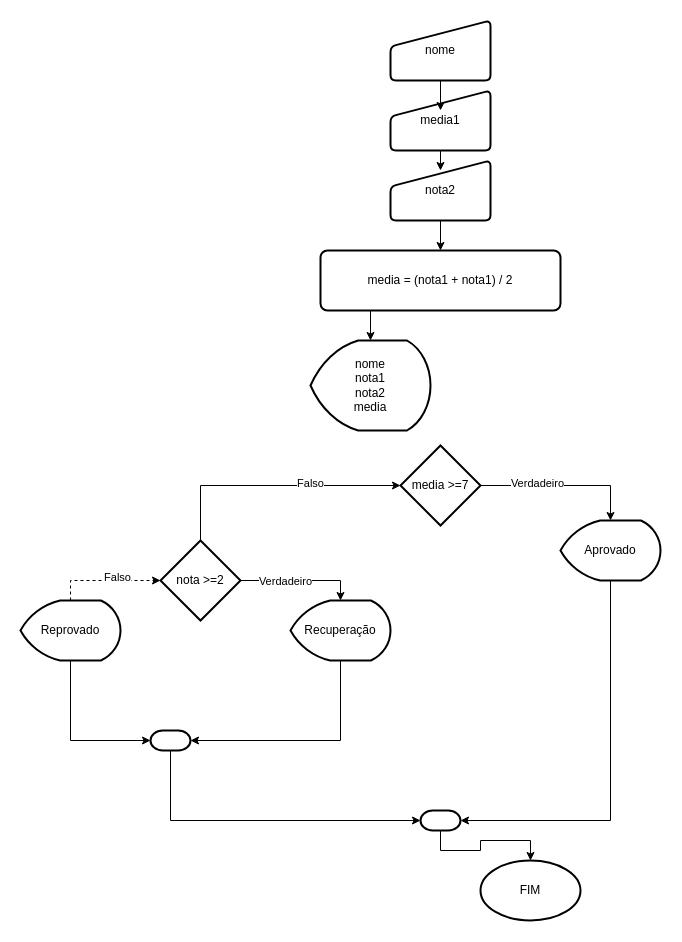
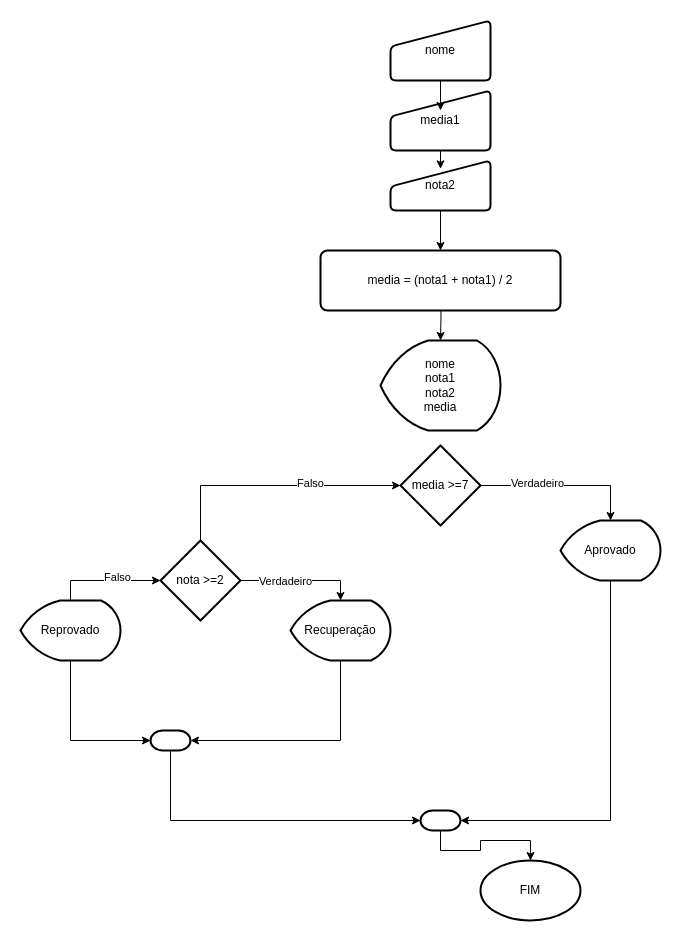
- <mxCell id="8" value="nota2" style="html=1;strokeWidth=2;shape=manualInput;whiteSpace=wrap;rounded=1;size=26;arcSize=11;strokeColor=default;align=center;verticalAlign=middle;fontFamily=Helvetica;fontSize=12;fontColor=default;fillColor=default;" parent="1" vertex="1"><mxGeometry x="390" y="160" width="100" height="60" as="geometry" /></mxCell>
+ <mxCell id="8" value="nota2" style="html=1;strokeWidth=2;shape=manualInput;whiteSpace=wrap;rounded=1;size=26;arcSize=11;strokeColor=default;align=center;verticalAlign=middle;fontFamily=Helvetica;fontSize=12;fontColor=default;fillColor=default;" parent="1" vertex="1"><mxGeometry x="390" y="160" width="100" height="50" as="geometry" /></mxCell>
- <mxCell id="5" value="&lt;div&gt;nome&lt;/div&gt;&lt;div&gt;nota1&lt;/div&gt;&lt;div&gt;nota2&lt;/div&gt;&lt;div&gt;media&lt;br&gt;&lt;/div&gt;" style="strokeWidth=2;html=1;shape=mxgraph.flowchart.display;whiteSpace=wrap;strokeColor=default;align=center;verticalAlign=middle;fontFamily=Helvetica;fontSize=12;fontColor=default;fillColor=default;" parent="1" vertex="1"><mxGeometry x="310" y="340" width="120" height="90" as="geometry" /></mxCell>
+ <mxCell id="5" value="&lt;div&gt;nome&lt;/div&gt;&lt;div&gt;nota1&lt;/div&gt;&lt;div&gt;nota2&lt;/div&gt;&lt;div&gt;media&lt;br&gt;&lt;/div&gt;" style="strokeWidth=2;html=1;shape=mxgraph.flowchart.display;whiteSpace=wrap;strokeColor=default;align=center;verticalAlign=middle;fontFamily=Helvetica;fontSize=12;fontColor=default;fillColor=default;" parent="1" vertex="1"><mxGeometry x="380" y="340" width="120" height="90" as="geometry" /></mxCell>
- <mxCell id="21" style="edgeStyle=orthogonalEdgeStyle;rounded=0;orthogonalLoop=1;jettySize=auto;html=1;exitX=0.5;exitY=0;exitDx=0;exitDy=0;exitPerimeter=0;entryX=0;entryY=0.5;entryDx=0;entryDy=0;dashed=1;" edge="1" parent="1" source="23" target="19"><mxGeometry relative="1" as="geometry" /></mxCell>
+ <mxCell id="21" style="edgeStyle=orthogonalEdgeStyle;rounded=0;orthogonalLoop=1;jettySize=auto;html=1;exitX=0.5;exitY=0;exitDx=0;exitDy=0;exitPerimeter=0;entryX=0;entryY=0.5;entryDx=0;entryDy=0;" edge="1" parent="1" source="23" target="19"><mxGeometry relative="1" as="geometry" /></mxCell>
